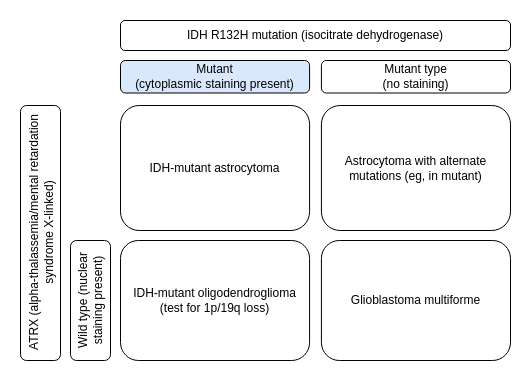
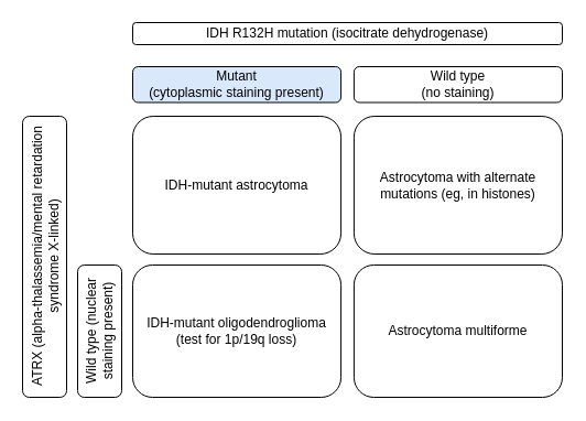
- <mxCell id="2" value="IDH R132H mutation (isocitrate dehydrogenase)" style="rounded=1;whiteSpace=wrap;html=1;" parent="1" vertex="1"><mxGeometry x="120" y="20" width="390" height="30" as="geometry" /></mxCell>
+ <mxCell id="2" value="IDH R132H mutation (isocitrate dehydrogenase)" style="rounded=1;whiteSpace=wrap;html=1;" parent="1" vertex="1"><mxGeometry x="120" y="20" width="390" height="20" as="geometry" /></mxCell>
- <mxCell id="4" value="&lt;div&gt;Mutant type&lt;/div&gt;&lt;div&gt;(no staining)&lt;/div&gt;" style="rounded=1;whiteSpace=wrap;html=1;" parent="1" vertex="1"><mxGeometry x="320.91" y="60" width="189.09" height="32.5" as="geometry" /></mxCell>
+ <mxCell id="4" value="&lt;div&gt;Wild type&lt;/div&gt;&lt;div&gt;(no staining)&lt;/div&gt;" style="rounded=1;whiteSpace=wrap;html=1;" parent="1" vertex="1"><mxGeometry x="320.91" y="60" width="189.09" height="32.5" as="geometry" /></mxCell>
- <mxCell id="6" value="Astrocytoma with alternate mutations (eg, in mutant)" style="rounded=1;whiteSpace=wrap;html=1;" parent="1" vertex="1"><mxGeometry x="320.91" y="105" width="189.09" height="125" as="geometry" /></mxCell>
+ <mxCell id="6" value="Astrocytoma with alternate mutations (eg, in histones)" style="rounded=1;whiteSpace=wrap;html=1;" parent="1" vertex="1"><mxGeometry x="320.91" y="105" width="189.09" height="125" as="geometry" /></mxCell>
- <mxCell id="9" value="Glioblastoma multiforme" style="rounded=1;whiteSpace=wrap;html=1;" parent="1" vertex="1"><mxGeometry x="320.91" y="240" width="189.09" height="120" as="geometry" /></mxCell>
+ <mxCell id="9" value="Astrocytoma multiforme" style="rounded=1;whiteSpace=wrap;html=1;" parent="1" vertex="1"><mxGeometry x="320.91" y="240" width="189.09" height="120" as="geometry" /></mxCell>
